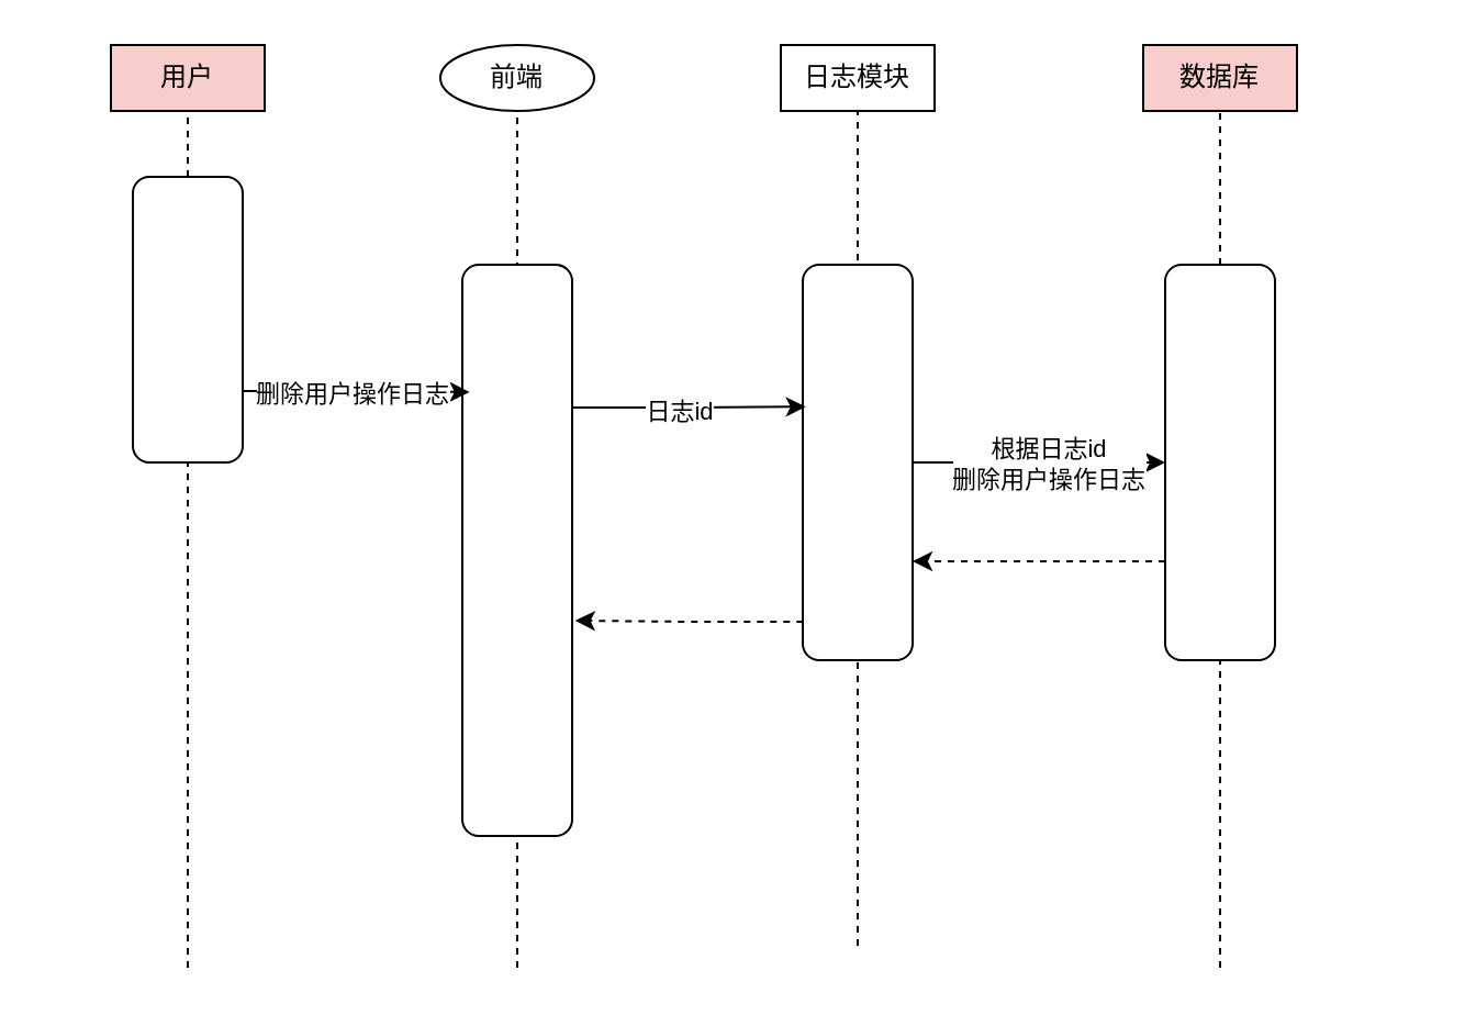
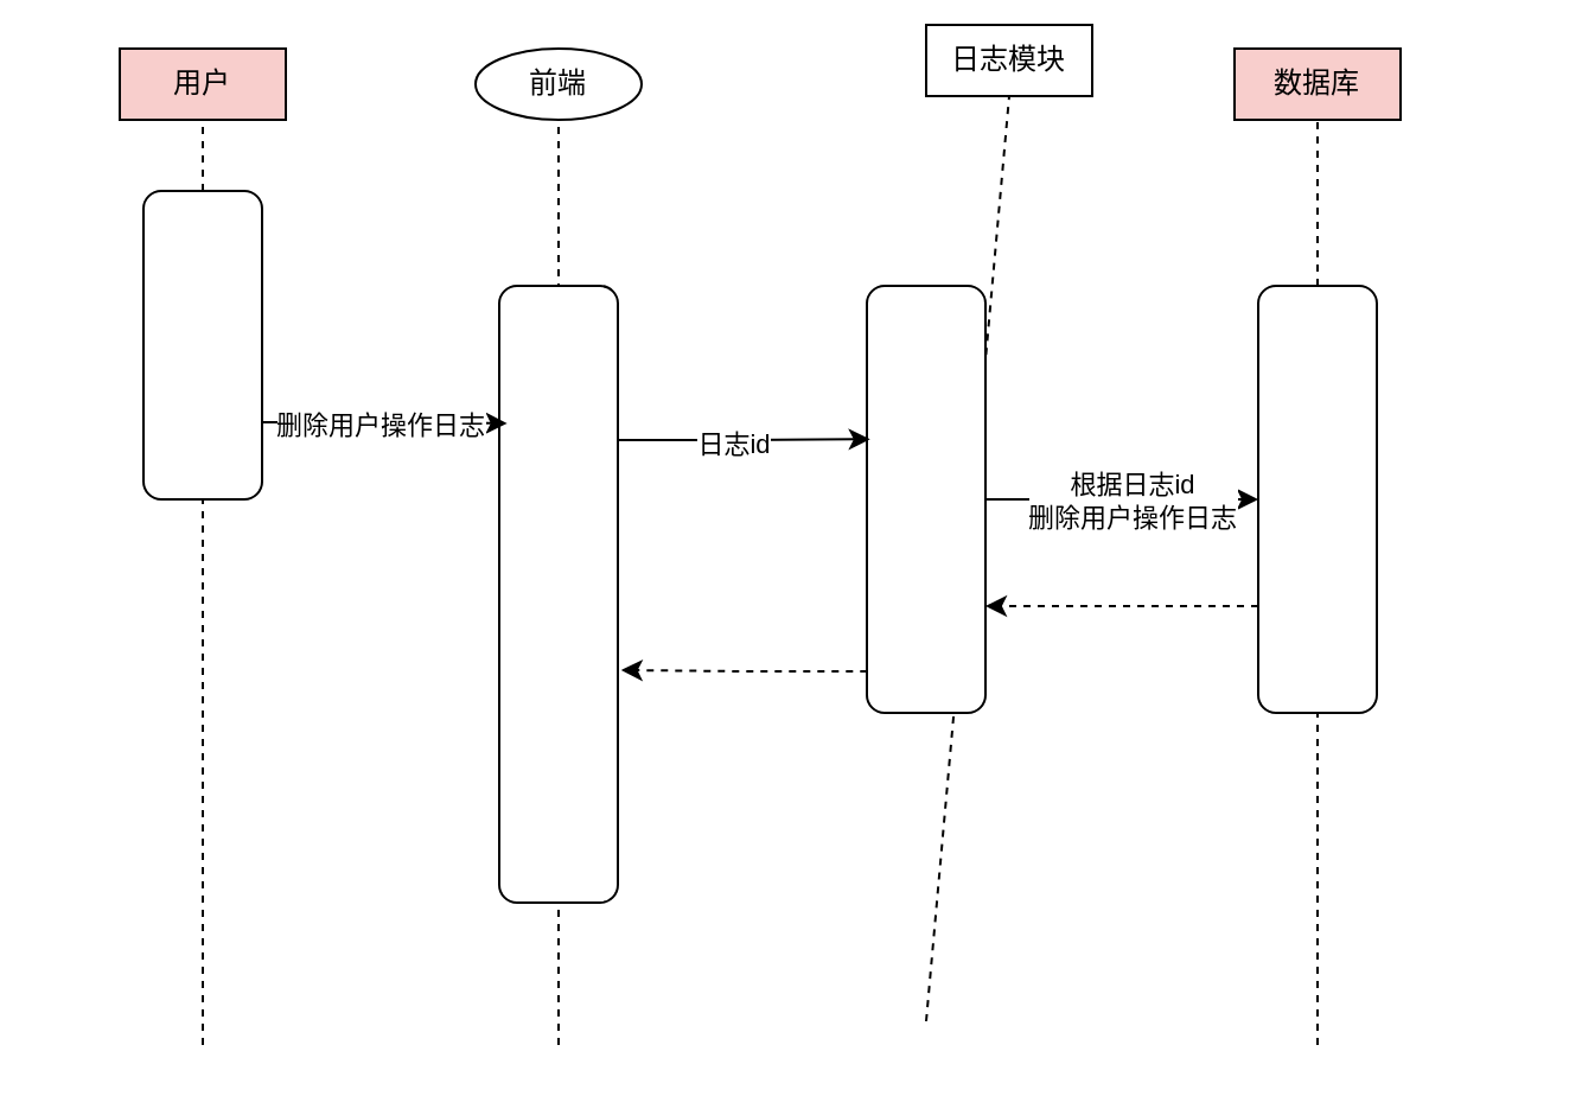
- <mxCell id="4" value="日志模块" style="rounded=0;whiteSpace=wrap;html=1;" vertex="1" parent="1"><mxGeometry x="355" y="20" width="70" height="30" as="geometry" /></mxCell>
+ <mxCell id="4" value="日志模块" style="rounded=0;whiteSpace=wrap;html=1;" vertex="1" parent="1"><mxGeometry x="390" y="10" width="70" height="30" as="geometry" /></mxCell>
